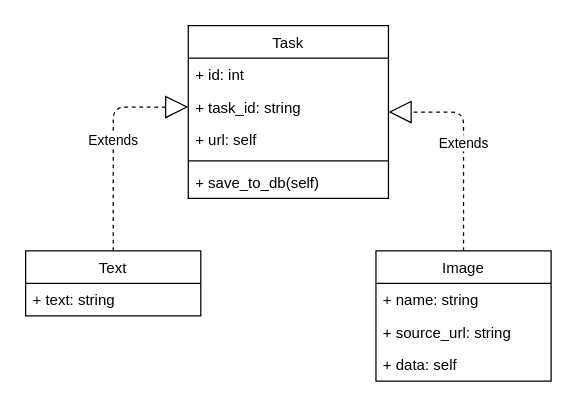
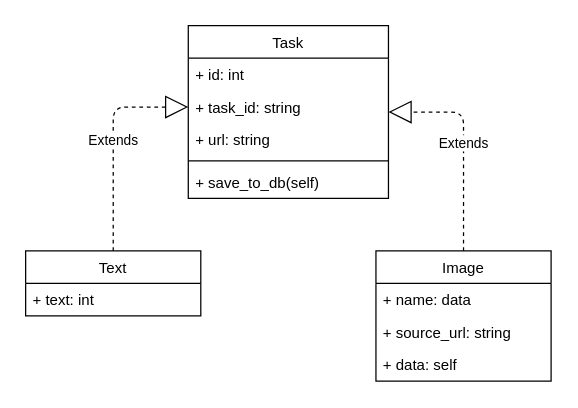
- <mxCell id="13" value="+ url: self" style="text;strokeColor=none;fillColor=none;align=left;verticalAlign=top;spacingLeft=4;spacingRight=4;overflow=hidden;rotatable=0;points=[[0,0.5],[1,0.5]];portConstraint=eastwest;" vertex="1" parent="10"><mxGeometry y="78" width="160" height="26" as="geometry" /></mxCell>
+ <mxCell id="13" value="+ url: string" style="text;strokeColor=none;fillColor=none;align=left;verticalAlign=top;spacingLeft=4;spacingRight=4;overflow=hidden;rotatable=0;points=[[0,0.5],[1,0.5]];portConstraint=eastwest;" vertex="1" parent="10"><mxGeometry y="78" width="160" height="26" as="geometry" /></mxCell>
- <mxCell id="3" value="+ text: string" style="text;strokeColor=none;fillColor=none;align=left;verticalAlign=top;spacingLeft=4;spacingRight=4;overflow=hidden;rotatable=0;points=[[0,0.5],[1,0.5]];portConstraint=eastwest;" parent="2" vertex="1"><mxGeometry y="26" width="140" height="26" as="geometry" /></mxCell>
+ <mxCell id="3" value="+ text: int" style="text;strokeColor=none;fillColor=none;align=left;verticalAlign=top;spacingLeft=4;spacingRight=4;overflow=hidden;rotatable=0;points=[[0,0.5],[1,0.5]];portConstraint=eastwest;" parent="2" vertex="1"><mxGeometry y="26" width="140" height="26" as="geometry" /></mxCell>
- <mxCell id="5" value="+ name: string" style="text;strokeColor=none;fillColor=none;align=left;verticalAlign=top;spacingLeft=4;spacingRight=4;overflow=hidden;rotatable=0;points=[[0,0.5],[1,0.5]];portConstraint=eastwest;" parent="4" vertex="1"><mxGeometry y="26" width="140" height="26" as="geometry" /></mxCell>
+ <mxCell id="5" value="+ name: data" style="text;strokeColor=none;fillColor=none;align=left;verticalAlign=top;spacingLeft=4;spacingRight=4;overflow=hidden;rotatable=0;points=[[0,0.5],[1,0.5]];portConstraint=eastwest;" parent="4" vertex="1"><mxGeometry y="26" width="140" height="26" as="geometry" /></mxCell>
